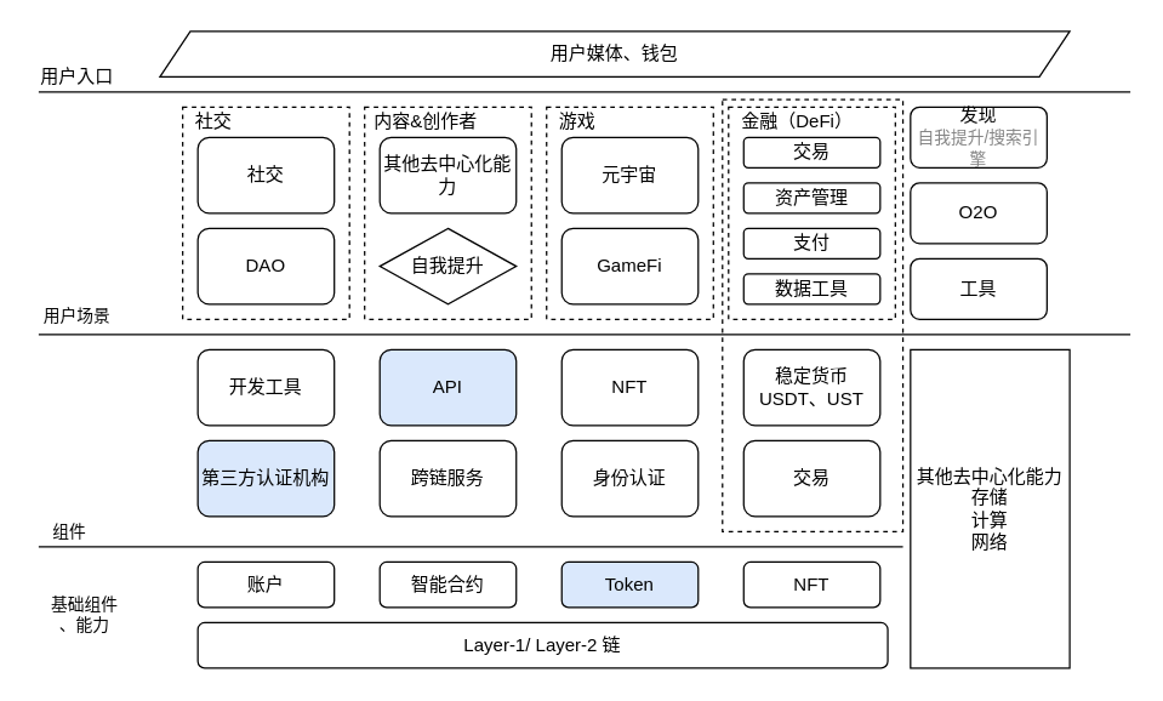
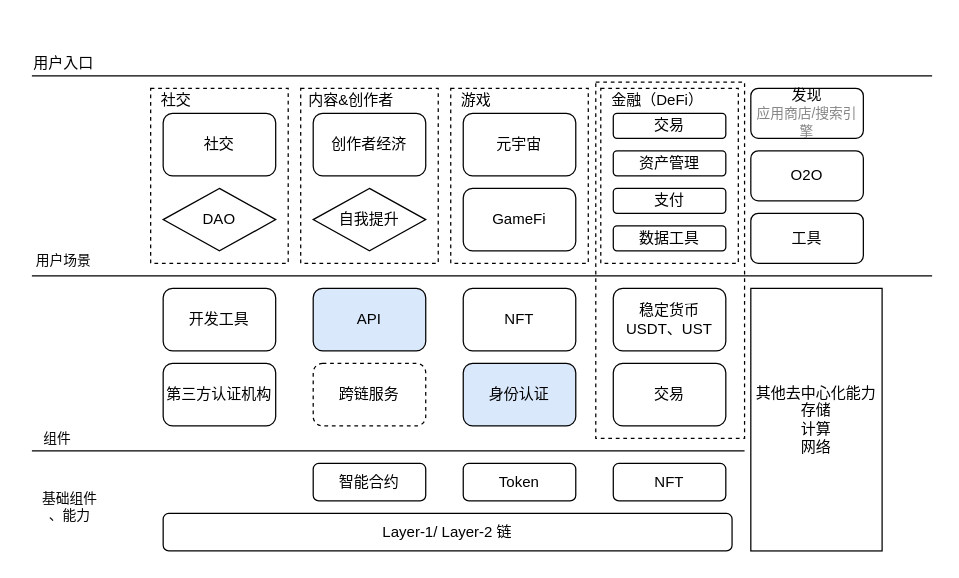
- <mxCell id="5" value="用户媒体、钱包" style="shape=parallelogram;perimeter=parallelogramPerimeter;whiteSpace=wrap;html=1;fixedSize=1;" vertex="1" parent="1"><mxGeometry x="105" y="20" width="600" height="30" as="geometry" /></mxCell>
- <mxCell id="24" value="发现&lt;br&gt;&lt;font style=&quot;font-size: 11px&quot; color=&quot;#858585&quot;&gt;自我提升/搜索引擎&lt;/font&gt;" style="rounded=1;whiteSpace=wrap;html=1;" vertex="1" parent="1"><mxGeometry x="600" y="70" width="90" height="40" as="geometry" /></mxCell>
+ <mxCell id="24" value="发现&lt;br&gt;&lt;font style=&quot;font-size: 11px&quot; color=&quot;#858585&quot;&gt;应用商店/搜索引擎&lt;/font&gt;" style="rounded=1;whiteSpace=wrap;html=1;" vertex="1" parent="1"><mxGeometry x="600" y="70" width="90" height="40" as="geometry" /></mxCell>
- <mxCell id="12" value="其他去中心化能力" style="rounded=1;whiteSpace=wrap;html=1;" vertex="1" parent="1"><mxGeometry x="250" y="90" width="90" height="50" as="geometry" /></mxCell>
+ <mxCell id="12" value="创作者经济" style="rounded=1;whiteSpace=wrap;html=1;" vertex="1" parent="1"><mxGeometry x="250" y="90" width="90" height="50" as="geometry" /></mxCell>
- <mxCell id="9" value="DAO" style="rounded=1;whiteSpace=wrap;html=1;" vertex="1" parent="1"><mxGeometry x="130" y="150" width="90" height="50" as="geometry" /></mxCell>
+ <mxCell id="9" value="DAO" style="rhombus;whiteSpace=wrap;html=1;" vertex="1" parent="1"><mxGeometry x="130" y="150" width="90" height="50" as="geometry" /></mxCell>
- <mxCell id="33" value="第三方认证机构" style="rounded=1;whiteSpace=wrap;html=1;sketch=0;fillColor=#dae8fc;" vertex="1" parent="1"><mxGeometry x="130" y="290" width="90" height="50" as="geometry" /></mxCell>
+ <mxCell id="33" value="第三方认证机构" style="rounded=1;whiteSpace=wrap;html=1;sketch=0;" vertex="1" parent="1"><mxGeometry x="130" y="290" width="90" height="50" as="geometry" /></mxCell>
- <mxCell id="34" value="跨链服务" style="rounded=1;whiteSpace=wrap;html=1;sketch=0;" vertex="1" parent="1"><mxGeometry x="250" y="290" width="90" height="50" as="geometry" /></mxCell>
+ <mxCell id="34" value="跨链服务" style="rounded=1;whiteSpace=wrap;html=1;sketch=0;dashed=1;" vertex="1" parent="1"><mxGeometry x="250" y="290" width="90" height="50" as="geometry" /></mxCell>
- <mxCell id="35" value="身份认证" style="rounded=1;whiteSpace=wrap;html=1;sketch=0;" vertex="1" parent="1"><mxGeometry x="370" y="290" width="90" height="50" as="geometry" /></mxCell>
+ <mxCell id="35" value="身份认证" style="rounded=1;whiteSpace=wrap;html=1;sketch=0;fillColor=#dae8fc;" vertex="1" parent="1"><mxGeometry x="370" y="290" width="90" height="50" as="geometry" /></mxCell>
- <mxCell id="45" value="账户" style="rounded=1;whiteSpace=wrap;html=1;sketch=0;" vertex="1" parent="1"><mxGeometry x="130" y="370" width="90" height="30" as="geometry" /></mxCell>
- <mxCell id="43" value="Token" style="rounded=1;whiteSpace=wrap;html=1;sketch=0;fillColor=#dae8fc;" vertex="1" parent="1"><mxGeometry x="370" y="370" width="90" height="30" as="geometry" /></mxCell>
+ <mxCell id="43" value="Token" style="rounded=1;whiteSpace=wrap;html=1;sketch=0;" vertex="1" parent="1"><mxGeometry x="370" y="370" width="90" height="30" as="geometry" /></mxCell>
